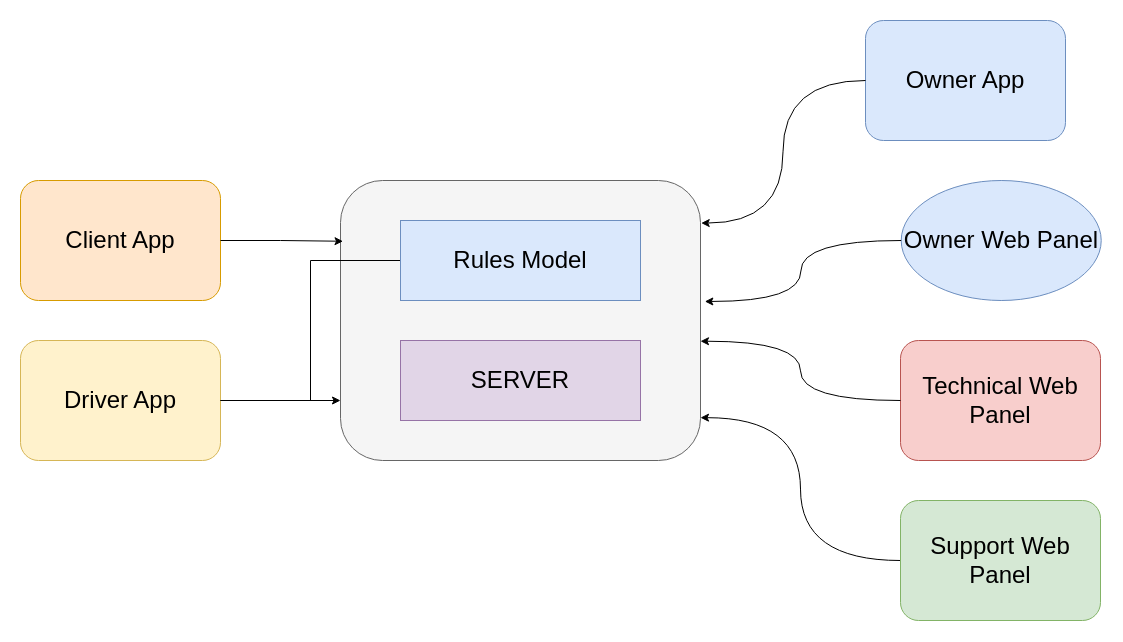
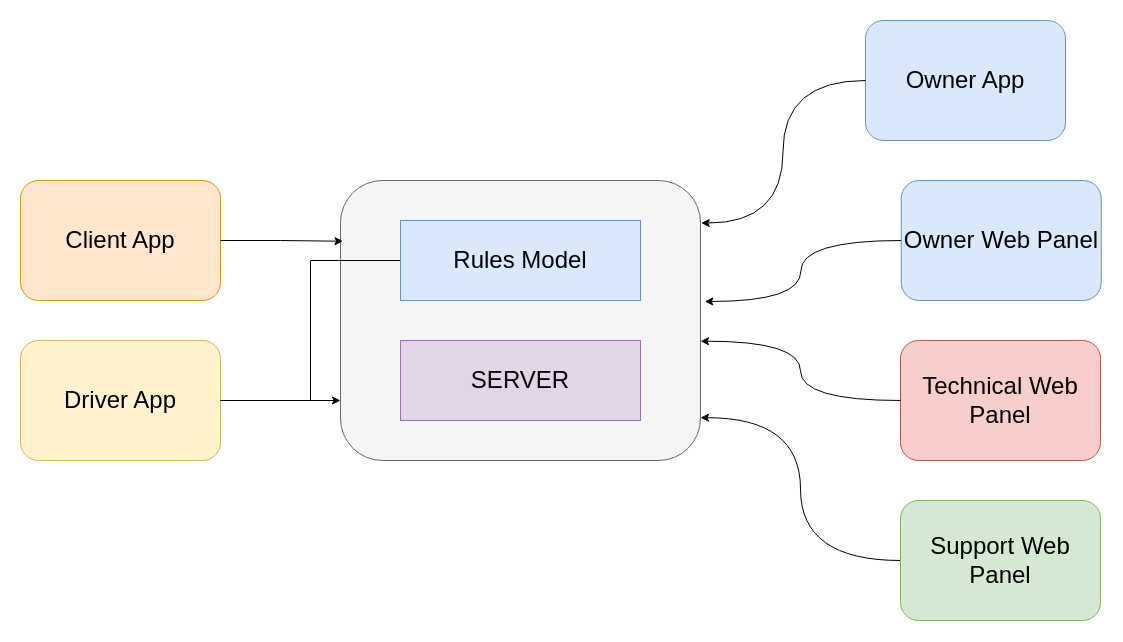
- <mxCell id="5" value="&lt;font style=&quot;font-size: 24px;&quot;&gt;Owner Web Panel&lt;/font&gt;" style="ellipse;whiteSpace=wrap;html=1;fillColor=#dae8fc;strokeColor=#6c8ebf;" vertex="1" parent="1"><mxGeometry x="900.72" y="180" width="200" height="120" as="geometry" /></mxCell>
+ <mxCell id="5" value="&lt;font style=&quot;font-size: 24px;&quot;&gt;Owner Web Panel&lt;/font&gt;" style="rounded=1;whiteSpace=wrap;html=1;fillColor=#dae8fc;strokeColor=#6c8ebf;" vertex="1" parent="1"><mxGeometry x="900.72" y="180" width="200" height="120" as="geometry" /></mxCell>
